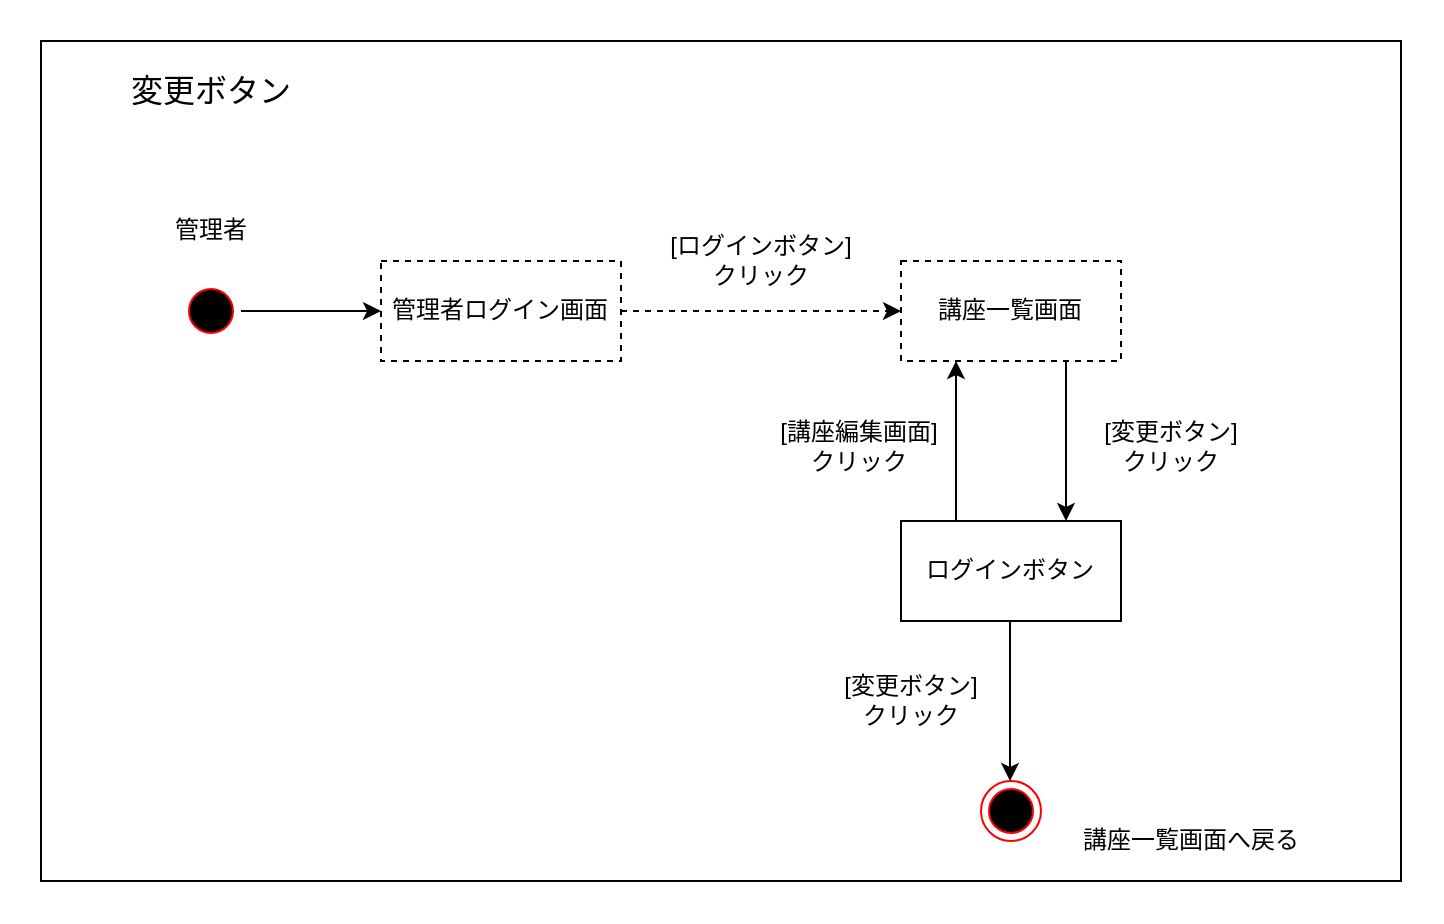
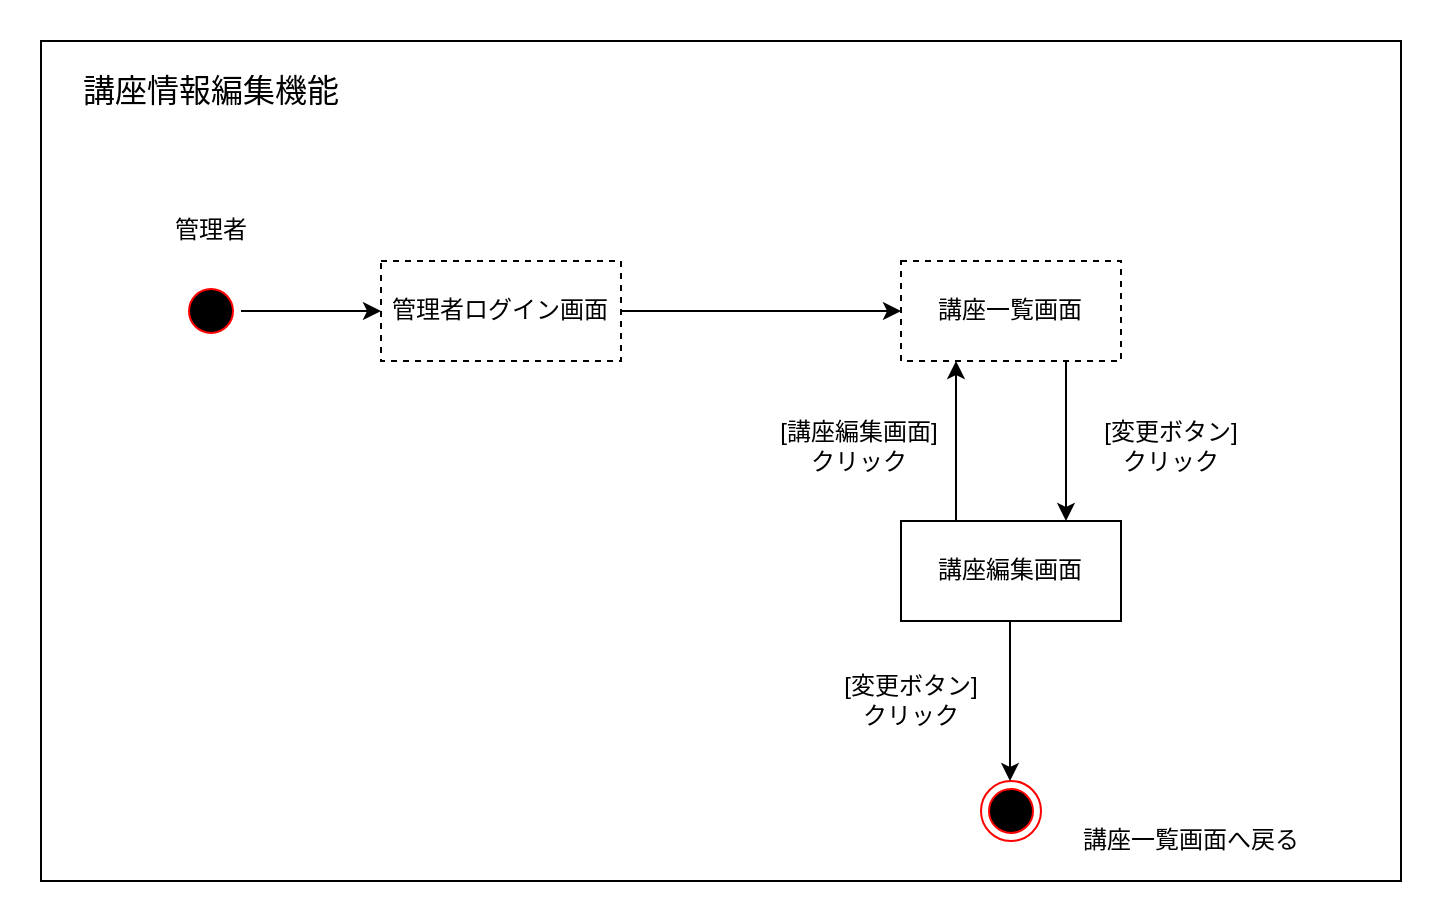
- <mxCell id="19" value="&lt;font style=&quot;font-size: 16px;&quot;&gt;変更ボタン&lt;/font&gt;" style="text;html=1;align=center;verticalAlign=middle;resizable=0;points=[];autosize=1;strokeColor=none;fillColor=none;" parent="1" vertex="1"><mxGeometry x="30" y="30" width="150" height="30" as="geometry" /></mxCell>
+ <mxCell id="19" value="&lt;font style=&quot;font-size: 16px;&quot;&gt;講座情報編集機能&lt;/font&gt;" style="text;html=1;align=center;verticalAlign=middle;resizable=0;points=[];autosize=1;strokeColor=none;fillColor=none;" parent="1" vertex="1"><mxGeometry x="30" y="30" width="150" height="30" as="geometry" /></mxCell>
- <mxCell id="14" value="[ログインボタン]&lt;br&gt;クリック" style="text;html=1;align=center;verticalAlign=middle;resizable=0;points=[];autosize=1;strokeColor=none;fillColor=none;" parent="1" vertex="1"><mxGeometry x="325" y="110" width="110" height="40" as="geometry" /></mxCell>
- <mxCell id="8" value="" style="endArrow=classic;html=1;rounded=0;exitX=1;exitY=0.5;exitDx=0;exitDy=0;entryX=0;entryY=0.5;entryDx=0;entryDy=0;dashed=1;" parent="1" source="4" target="5" edge="1"><mxGeometry width="50" height="50" relative="1" as="geometry"><mxPoint x="360" y="330" as="sourcePoint" /><mxPoint x="410" y="280" as="targetPoint" /></mxGeometry></mxCell>
+ <mxCell id="8" value="" style="endArrow=classic;html=1;rounded=0;exitX=1;exitY=0.5;exitDx=0;exitDy=0;entryX=0;entryY=0.5;entryDx=0;entryDy=0;" parent="1" source="4" target="5" edge="1"><mxGeometry width="50" height="50" relative="1" as="geometry"><mxPoint x="360" y="330" as="sourcePoint" /><mxPoint x="410" y="280" as="targetPoint" /></mxGeometry></mxCell>
- <mxCell id="6" value="ログインボタン" style="html=1;whiteSpace=wrap;" parent="1" vertex="1"><mxGeometry x="450" y="260" width="110" height="50" as="geometry" /></mxCell>
+ <mxCell id="6" value="講座編集画面" style="html=1;whiteSpace=wrap;" parent="1" vertex="1"><mxGeometry x="450" y="260" width="110" height="50" as="geometry" /></mxCell>
